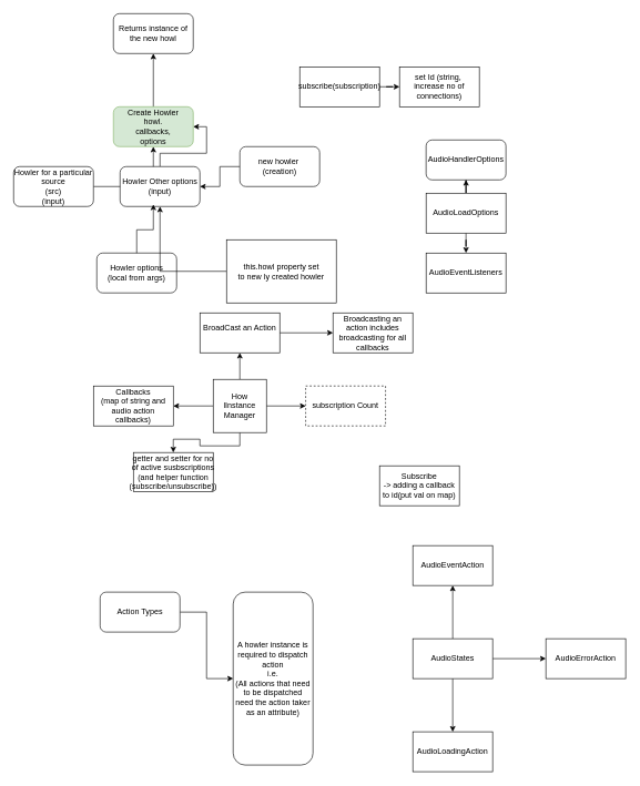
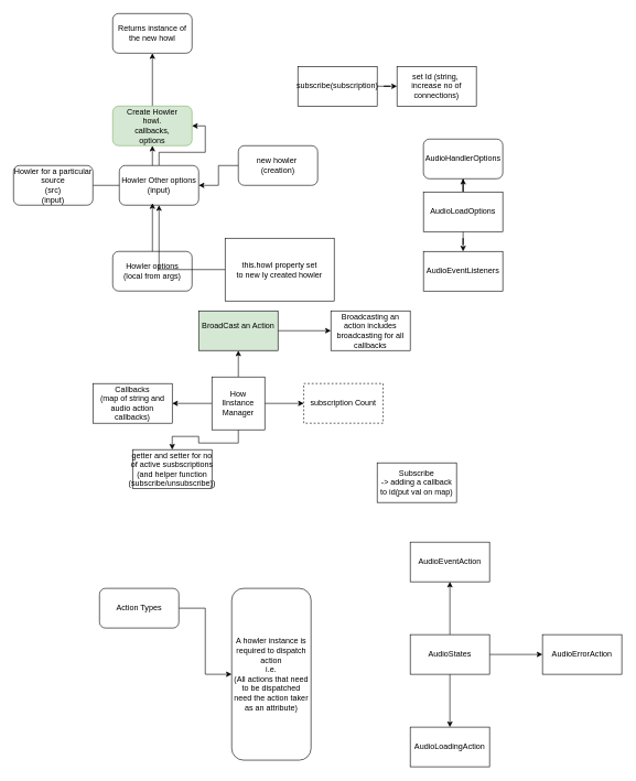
- <mxCell id="8" value="Howler options&lt;div&gt;(local from args)&lt;/div&gt;" style="rounded=1;whiteSpace=wrap;html=1;" vertex="1" parent="1"><mxGeometry x="145" y="380" width="120" height="60" as="geometry" /></mxCell>
+ <mxCell id="8" value="Howler options&lt;div&gt;(local from args)&lt;/div&gt;" style="rounded=1;whiteSpace=wrap;html=1;" vertex="1" parent="1"><mxGeometry x="170" y="380" width="120" height="60" as="geometry" /></mxCell>
- <mxCell id="28" value="BroadCast an Action&lt;div&gt;&lt;br&gt;&lt;/div&gt;" style="whiteSpace=wrap;html=1;" vertex="1" parent="1"><mxGeometry x="300" y="470" width="120" height="60" as="geometry" /></mxCell>
+ <mxCell id="28" value="BroadCast an Action&lt;div&gt;&lt;br&gt;&lt;/div&gt;" style="whiteSpace=wrap;html=1;fillColor=#d5e8d4;" vertex="1" parent="1"><mxGeometry x="300" y="470" width="120" height="60" as="geometry" /></mxCell>
